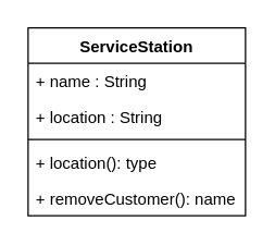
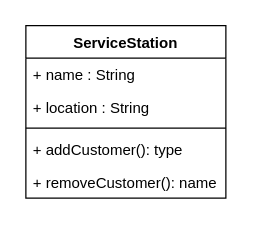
- <mxCell id="6" value="+ location(): type" style="text;strokeColor=none;fillColor=none;align=left;verticalAlign=top;spacingLeft=4;spacingRight=4;overflow=hidden;rotatable=0;points=[[0,0.5],[1,0.5]];portConstraint=eastwest;whiteSpace=wrap;html=1;" vertex="1" parent="2"><mxGeometry y="86" width="160" height="26" as="geometry" /></mxCell>
+ <mxCell id="6" value="+ addCustomer(): type" style="text;strokeColor=none;fillColor=none;align=left;verticalAlign=top;spacingLeft=4;spacingRight=4;overflow=hidden;rotatable=0;points=[[0,0.5],[1,0.5]];portConstraint=eastwest;whiteSpace=wrap;html=1;" vertex="1" parent="2"><mxGeometry y="86" width="160" height="26" as="geometry" /></mxCell>
